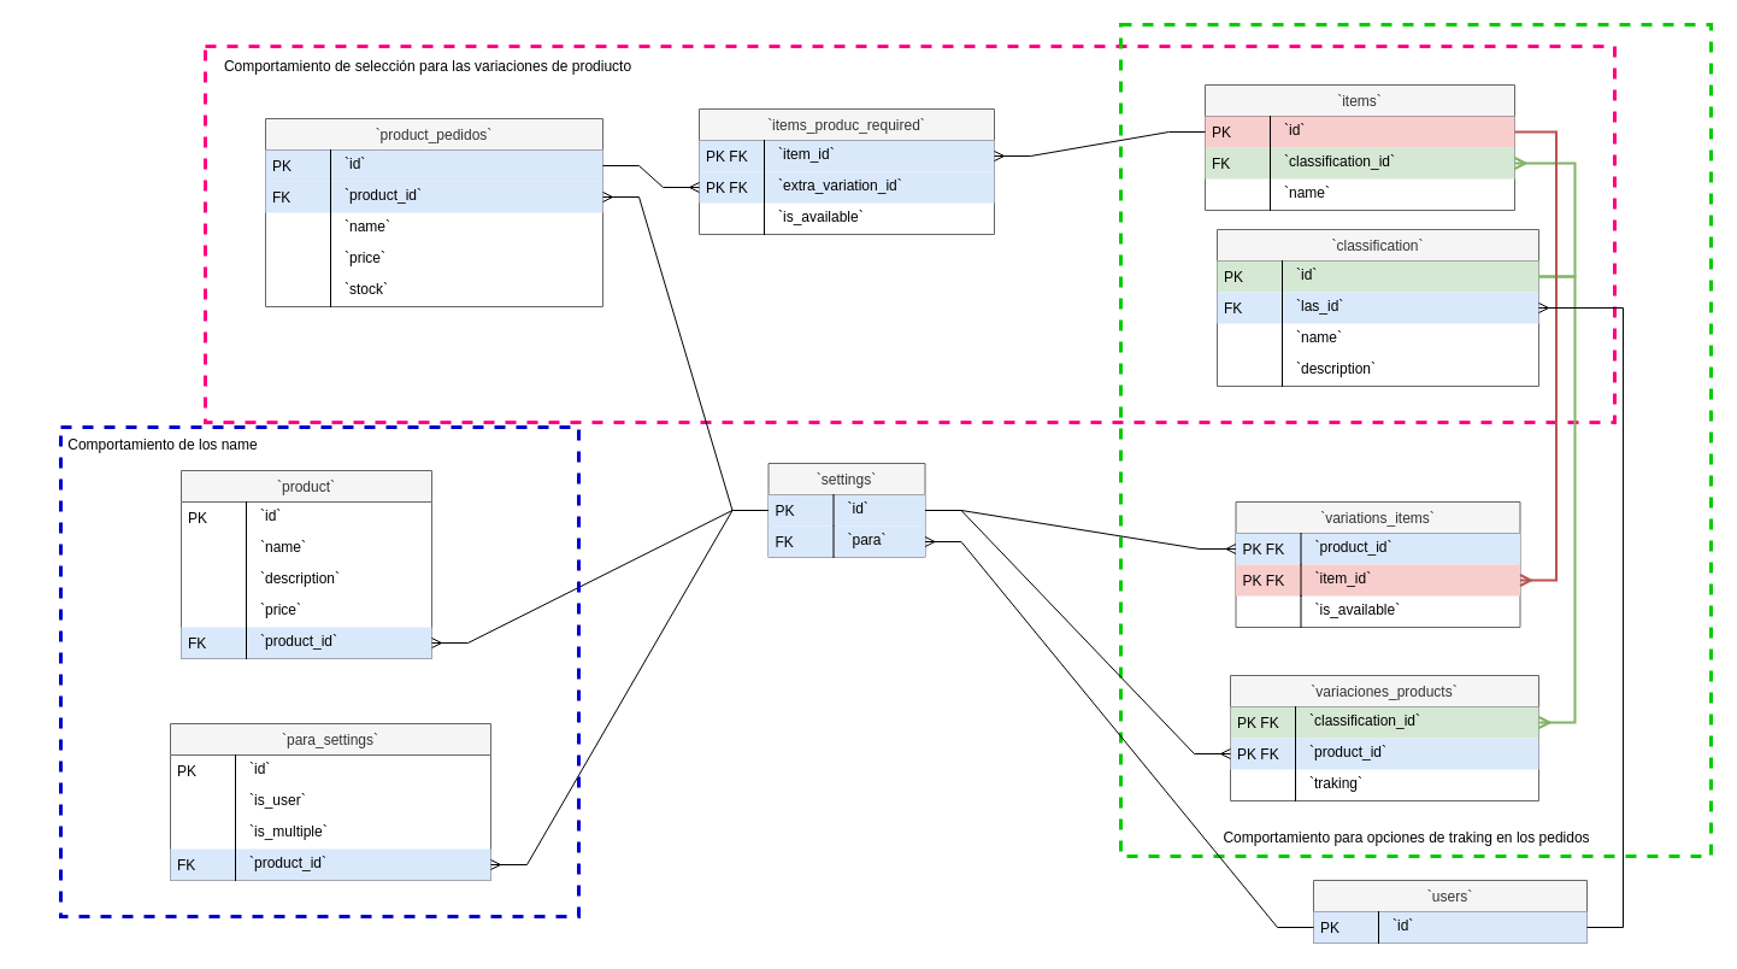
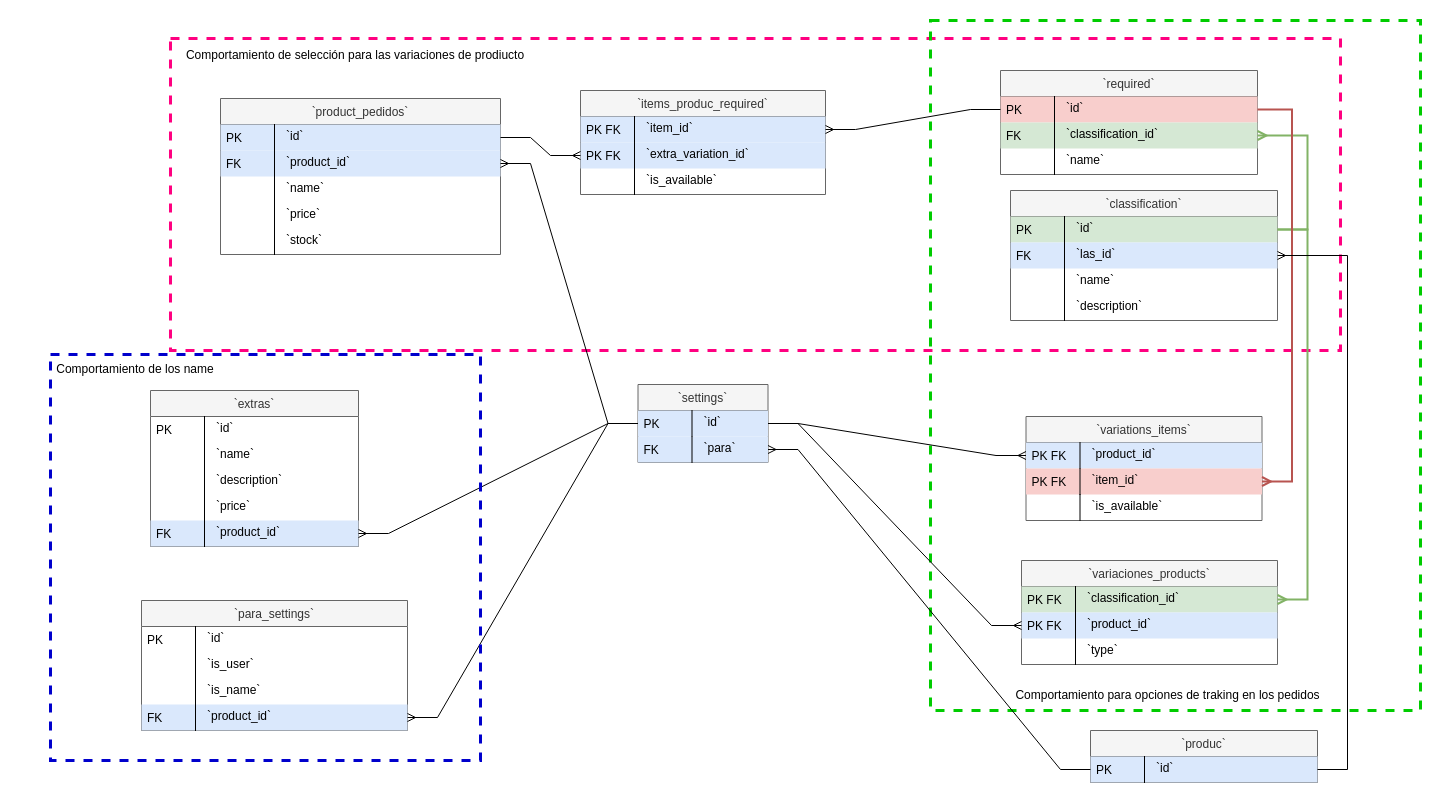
- <mxCell id="41" value="`items`" style="swimlane;fontStyle=0;childLayout=stackLayout;horizontal=1;startSize=26;horizontalStack=0;resizeParent=1;resizeLast=0;collapsible=1;marginBottom=0;swimlaneFillColor=default;align=center;fillColor=#f5f5f5;fontColor=#333333;strokeColor=#666666;" parent="1" vertex="1"><mxGeometry x="1000" y="70" width="257" height="104" as="geometry" /></mxCell>
+ <mxCell id="41" value="`required`" style="swimlane;fontStyle=0;childLayout=stackLayout;horizontal=1;startSize=26;horizontalStack=0;resizeParent=1;resizeLast=0;collapsible=1;marginBottom=0;swimlaneFillColor=default;align=center;fillColor=#f5f5f5;fontColor=#333333;strokeColor=#666666;" parent="1" vertex="1"><mxGeometry x="1000" y="70" width="257" height="104" as="geometry" /></mxCell>
- <mxCell id="12" value="`product`" style="swimlane;fontStyle=0;childLayout=stackLayout;horizontal=1;startSize=26;fillColor=#f5f5f5;horizontalStack=0;resizeParent=1;resizeLast=0;collapsible=1;marginBottom=0;swimlaneFillColor=default;align=center;fontColor=#333333;strokeColor=#666666;" parent="1" vertex="1"><mxGeometry x="150" y="390" width="208" height="156" as="geometry" /></mxCell>
+ <mxCell id="12" value="`extras`" style="swimlane;fontStyle=0;childLayout=stackLayout;horizontal=1;startSize=26;fillColor=#f5f5f5;horizontalStack=0;resizeParent=1;resizeLast=0;collapsible=1;marginBottom=0;swimlaneFillColor=default;align=center;fontColor=#333333;strokeColor=#666666;" parent="1" vertex="1"><mxGeometry x="150" y="390" width="208" height="156" as="geometry" /></mxCell>
- <mxCell id="80" value="`traking`" style="shape=partialRectangle;top=0;left=0;right=0;bottom=0;align=left;verticalAlign=top;spacingTop=-2;fillColor=none;spacingLeft=64;spacingRight=4;overflow=hidden;rotatable=0;points=[[0,0.5],[1,0.5]];portConstraint=eastwest;dropTarget=0;" parent="75" vertex="1"><mxGeometry y="78" width="256" height="26" as="geometry" /></mxCell>
+ <mxCell id="80" value="`type`" style="shape=partialRectangle;top=0;left=0;right=0;bottom=0;align=left;verticalAlign=top;spacingTop=-2;fillColor=none;spacingLeft=64;spacingRight=4;overflow=hidden;rotatable=0;points=[[0,0.5],[1,0.5]];portConstraint=eastwest;dropTarget=0;" parent="75" vertex="1"><mxGeometry y="78" width="256" height="26" as="geometry" /></mxCell>
- <mxCell id="28" value="`is_multiple`" style="shape=partialRectangle;top=0;left=0;right=0;bottom=0;align=left;verticalAlign=top;spacingTop=-2;fillColor=none;spacingLeft=64;spacingRight=4;overflow=hidden;rotatable=0;points=[[0,0.5],[1,0.5]];portConstraint=eastwest;dropTarget=0;" parent="23" vertex="1"><mxGeometry y="78" width="266" height="26" as="geometry" /></mxCell>
+ <mxCell id="28" value="`is_name`" style="shape=partialRectangle;top=0;left=0;right=0;bottom=0;align=left;verticalAlign=top;spacingTop=-2;fillColor=none;spacingLeft=64;spacingRight=4;overflow=hidden;rotatable=0;points=[[0,0.5],[1,0.5]];portConstraint=eastwest;dropTarget=0;" parent="23" vertex="1"><mxGeometry y="78" width="266" height="26" as="geometry" /></mxCell>
- <mxCell id="9" value="`users`" style="swimlane;fontStyle=0;childLayout=stackLayout;horizontal=1;startSize=26;fillColor=#f5f5f5;horizontalStack=0;resizeParent=1;resizeLast=0;collapsible=1;marginBottom=0;swimlaneFillColor=default;align=center;fontColor=#333333;strokeColor=#666666;" parent="1" vertex="1"><mxGeometry x="1090" y="730" width="227" height="52" as="geometry" /></mxCell>
+ <mxCell id="9" value="`produc`" style="swimlane;fontStyle=0;childLayout=stackLayout;horizontal=1;startSize=26;fillColor=#f5f5f5;horizontalStack=0;resizeParent=1;resizeLast=0;collapsible=1;marginBottom=0;swimlaneFillColor=default;align=center;fontColor=#333333;strokeColor=#666666;" parent="1" vertex="1"><mxGeometry x="1090" y="730" width="227" height="52" as="geometry" /></mxCell>
